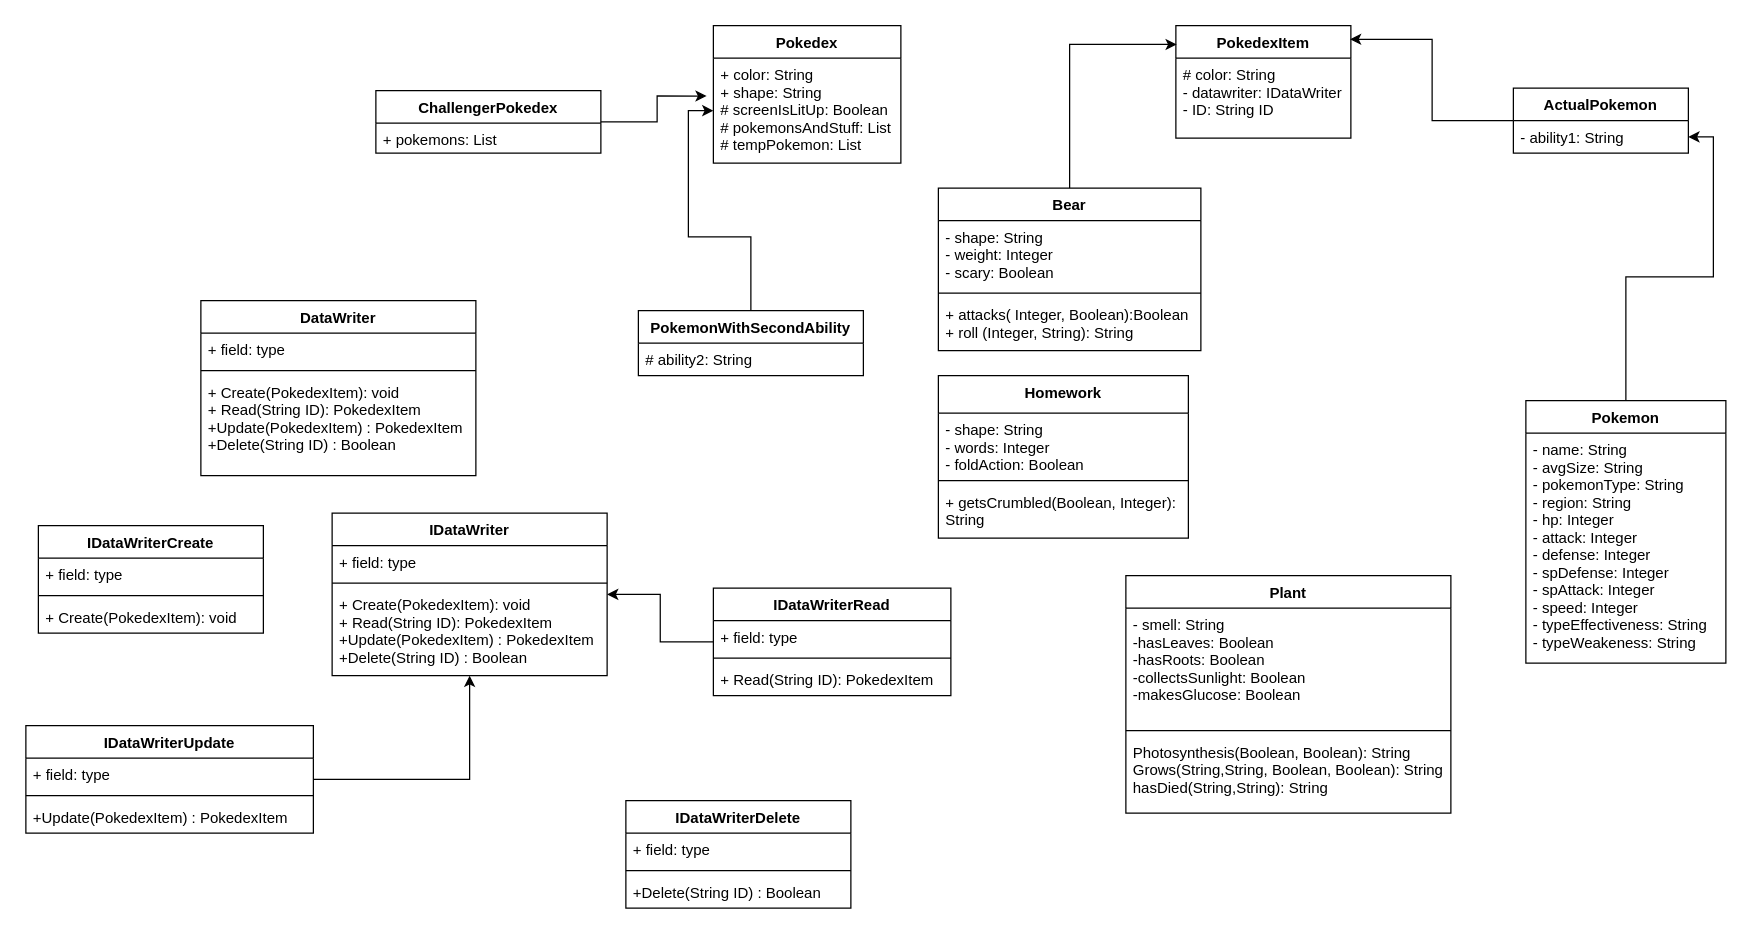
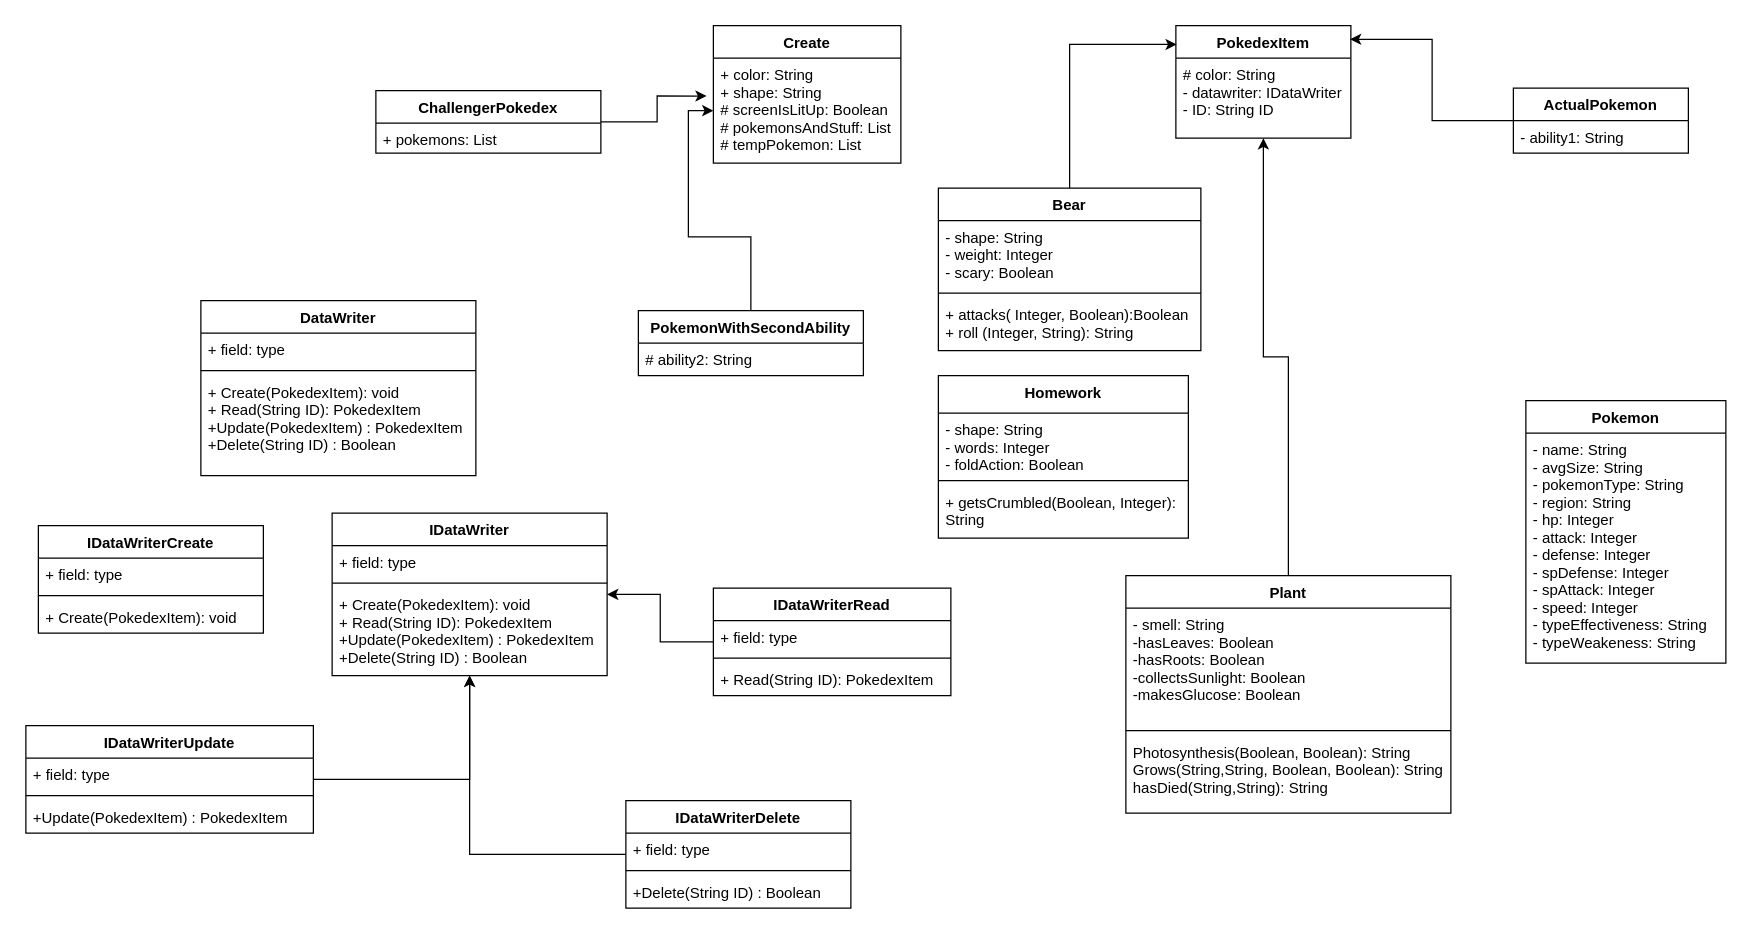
- <mxCell id="17" value="Pokedex" style="swimlane;fontStyle=1;childLayout=stackLayout;horizontal=1;startSize=26;fillColor=none;horizontalStack=0;resizeParent=1;resizeParentMax=0;resizeLast=0;collapsible=1;marginBottom=0;" parent="1" vertex="1"><mxGeometry x="570" width="150" height="110" as="geometry" y="20" /></mxCell>
+ <mxCell id="17" value="Create" style="swimlane;fontStyle=1;childLayout=stackLayout;horizontal=1;startSize=26;fillColor=none;horizontalStack=0;resizeParent=1;resizeParentMax=0;resizeLast=0;collapsible=1;marginBottom=0;" parent="1" vertex="1"><mxGeometry x="570" width="150" height="110" as="geometry" y="20" /></mxCell>
- <mxCell id="5" style="edgeStyle=orthogonalEdgeStyle;rounded=0;orthogonalLoop=1;jettySize=auto;html=1;" parent="1" source="6" target="4" edge="1"><mxGeometry relative="1" as="geometry" /></mxCell>
+ <mxCell id="8" style="edgeStyle=orthogonalEdgeStyle;rounded=0;orthogonalLoop=1;jettySize=auto;html=1;" parent="1" source="9" target="24" edge="1"><mxGeometry relative="1" as="geometry" /></mxCell>
+ <mxCell id="47" style="edgeStyle=orthogonalEdgeStyle;rounded=0;orthogonalLoop=1;jettySize=auto;html=1;" parent="1" source="48" target="52" edge="1"><mxGeometry relative="1" as="geometry" /></mxCell>
